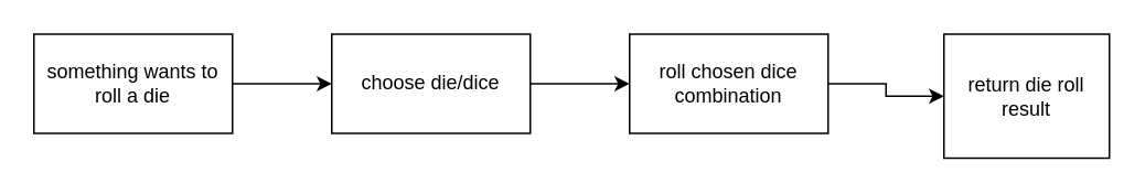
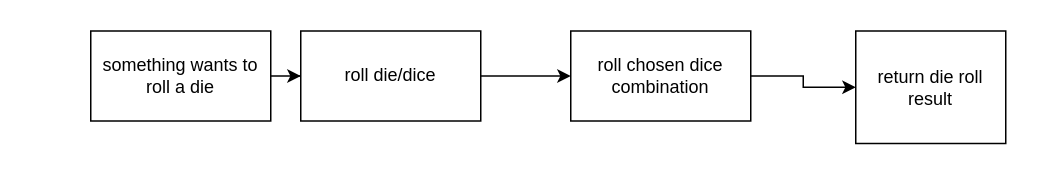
- <mxCell id="3" value="something wants to roll a die&lt;br&gt;" style="rounded=0;whiteSpace=wrap;html=1;" vertex="1" parent="1"><mxGeometry x="20" y="20" width="120" height="60" as="geometry" /></mxCell>
+ <mxCell id="3" value="something wants to roll a die&lt;br&gt;" style="rounded=0;whiteSpace=wrap;html=1;" vertex="1" parent="1"><mxGeometry x="60" y="20" width="120" height="60" as="geometry" /></mxCell>
- <mxCell id="5" value="choose die/dice" style="rounded=0;whiteSpace=wrap;html=1;" vertex="1" parent="1"><mxGeometry x="200" y="20" width="120" height="60" as="geometry" /></mxCell>
+ <mxCell id="5" value="roll die/dice" style="rounded=0;whiteSpace=wrap;html=1;" vertex="1" parent="1"><mxGeometry x="200" y="20" width="120" height="60" as="geometry" /></mxCell>
